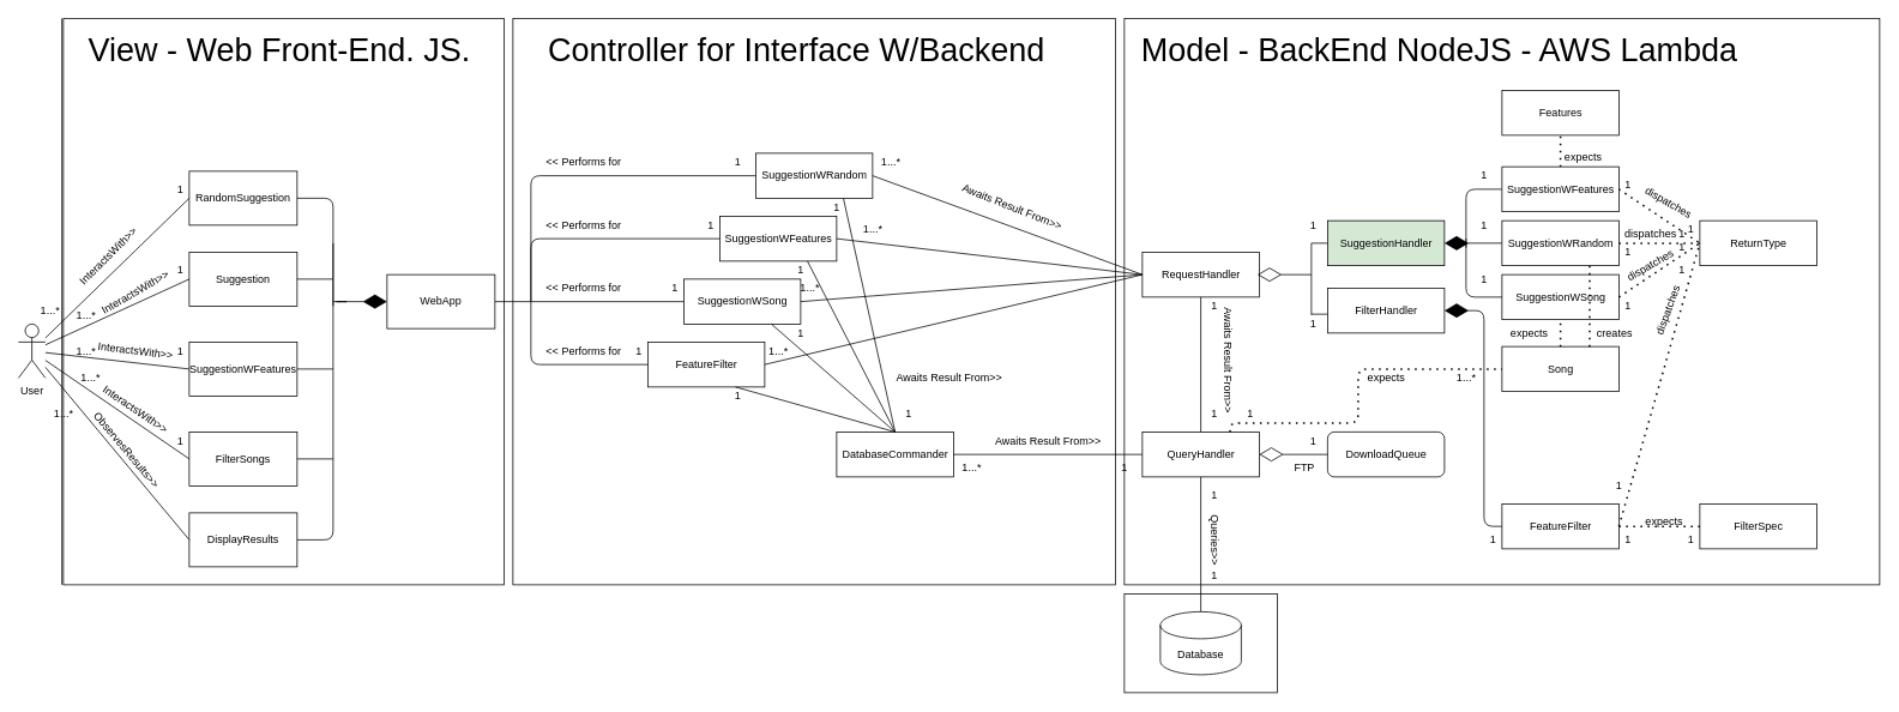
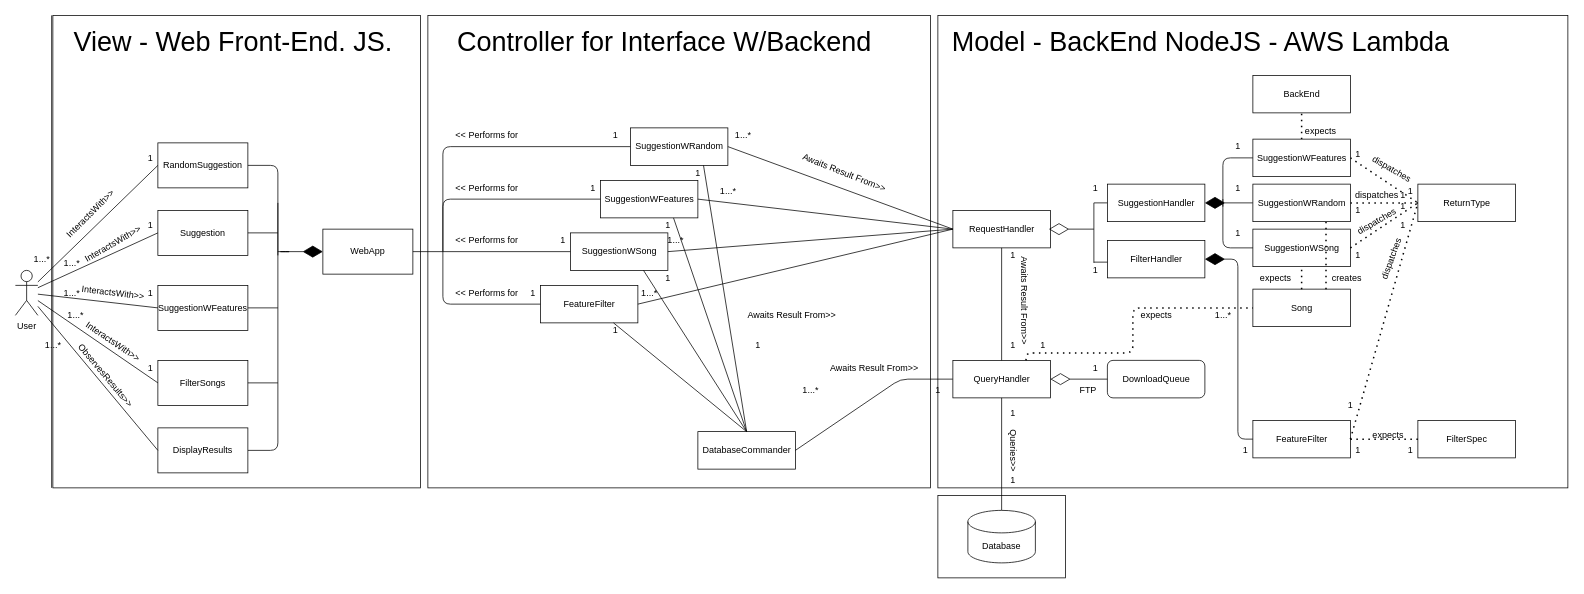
- <mxCell id="110" value="Features" style="html=1;" parent="1" vertex="1"><mxGeometry x="1670" y="100" width="130" height="50" as="geometry" /></mxCell>
+ <mxCell id="110" value="BackEnd" style="html=1;" parent="1" vertex="1"><mxGeometry x="1670" y="100" width="130" height="50" as="geometry" /></mxCell>
- <mxCell id="17" value="SuggestionHandler" style="html=1;fillColor=#d5e8d4;" parent="1" vertex="1"><mxGeometry x="1476" y="245" width="130" height="50" as="geometry" /></mxCell>
+ <mxCell id="17" value="SuggestionHandler" style="html=1;" parent="1" vertex="1"><mxGeometry x="1476" y="245" width="130" height="50" as="geometry" /></mxCell>
- <mxCell id="6" value="DatabaseCommander" style="html=1;" parent="1" vertex="1"><mxGeometry x="930" y="480" width="130" height="50" as="geometry" /></mxCell>
+ <mxCell id="6" value="DatabaseCommander" style="html=1;" parent="1" vertex="1"><mxGeometry x="930" y="575" width="130" height="50" as="geometry" /></mxCell>
